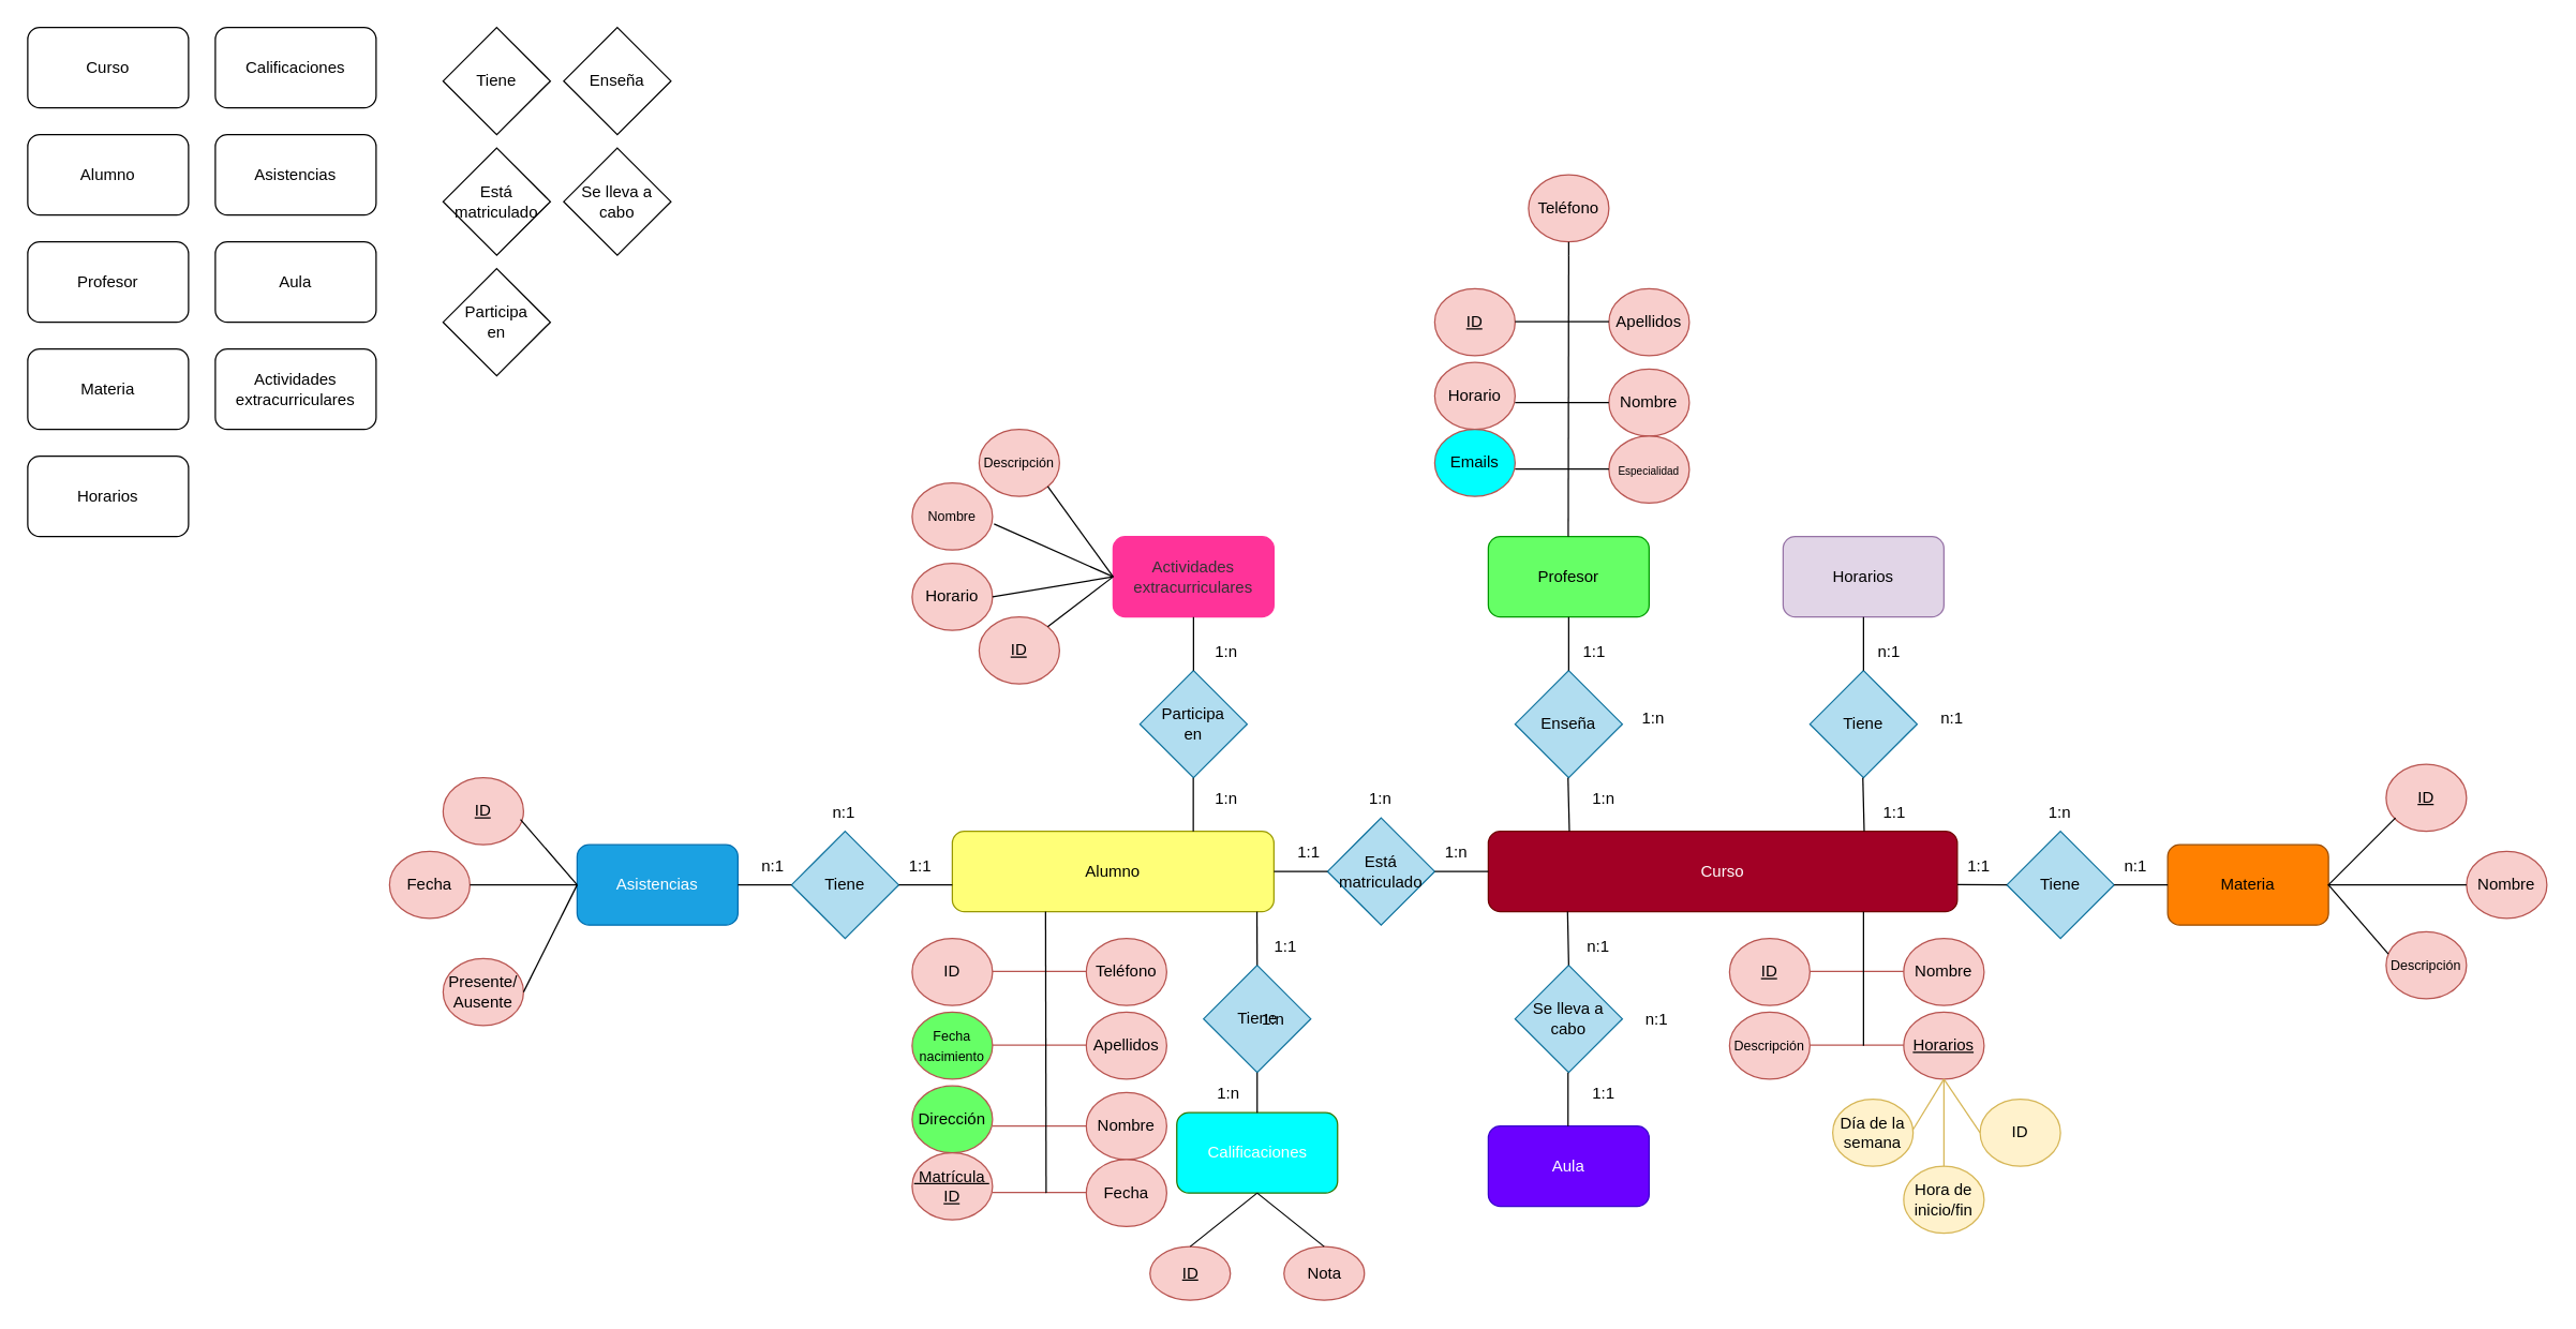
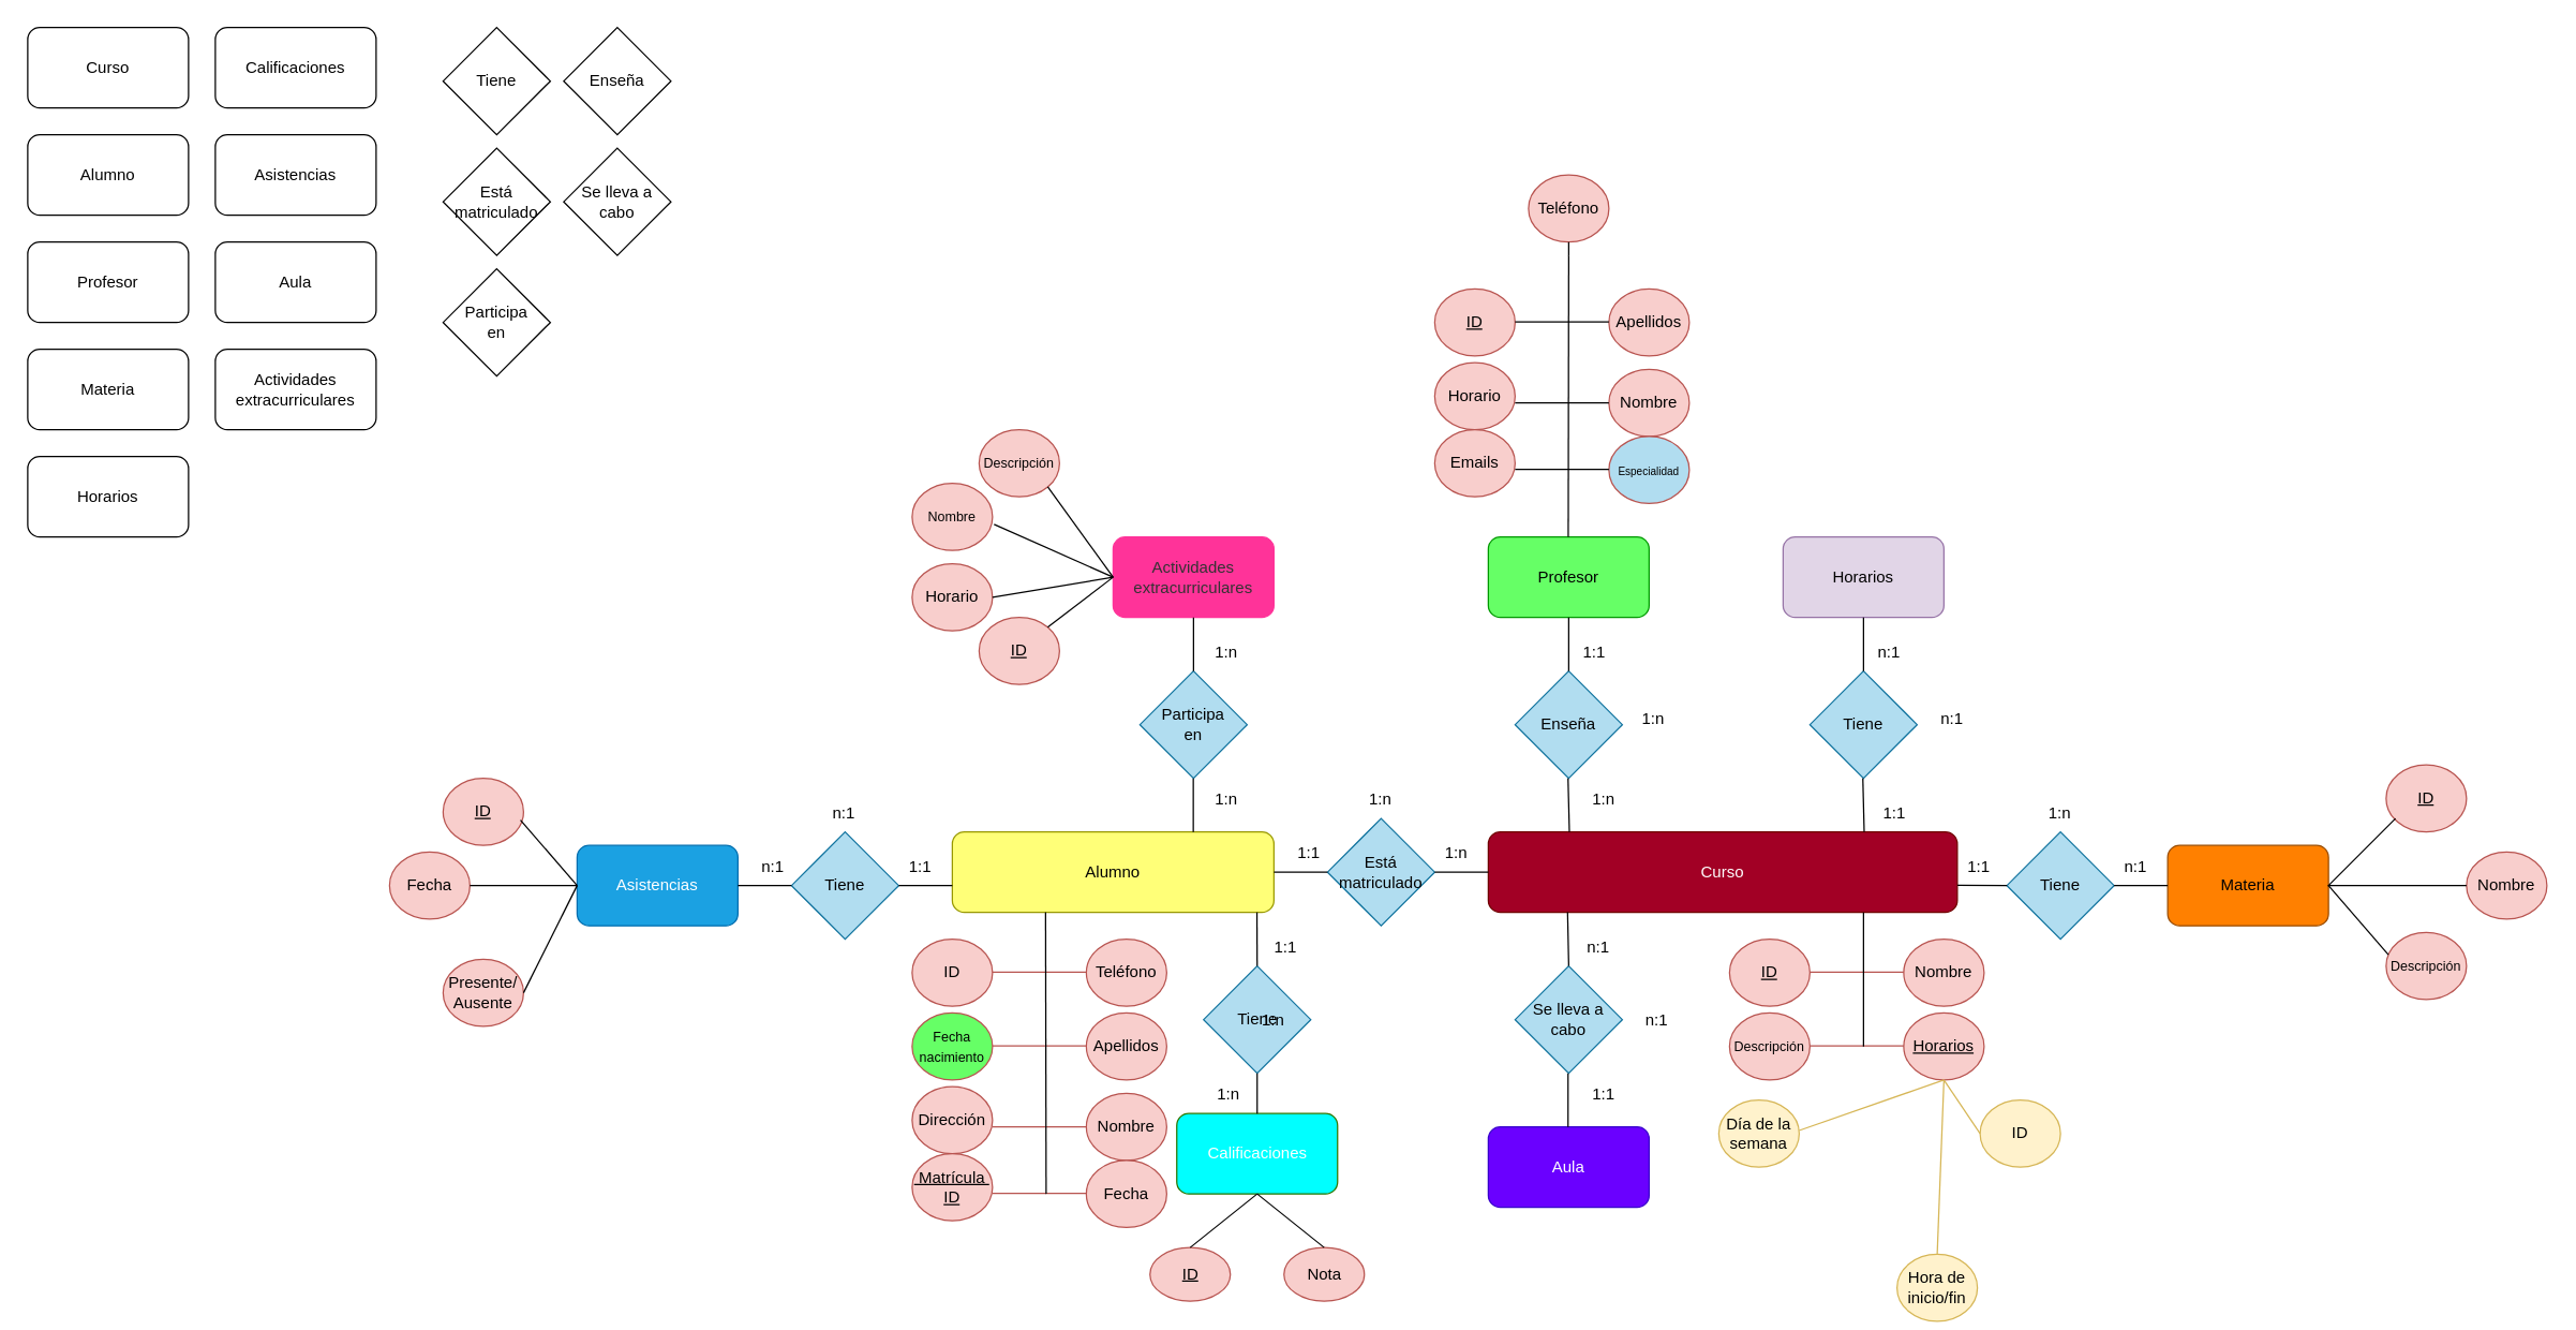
- <mxCell id="148" value="Emails" style="ellipse;whiteSpace=wrap;html=1;fillColor=#00ffff;strokeColor=#b85450;" vertex="1" parent="1"><mxGeometry x="1070" y="320" width="60" height="50" as="geometry" /></mxCell>
+ <mxCell id="148" value="Emails" style="ellipse;whiteSpace=wrap;html=1;fillColor=#f8cecc;strokeColor=#b85450;" vertex="1" parent="1"><mxGeometry x="1070" y="320" width="60" height="50" as="geometry" /></mxCell>
- <mxCell id="149" value="&lt;font style=&quot;font-size: 8px;&quot;&gt;Especialidad&lt;/font&gt;" style="ellipse;whiteSpace=wrap;html=1;fillColor=#f8cecc;strokeColor=#b85450;" vertex="1" parent="1"><mxGeometry x="1200" y="325" width="60" height="50" as="geometry" /></mxCell>
+ <mxCell id="149" value="&lt;font style=&quot;font-size: 8px;&quot;&gt;Especialidad&lt;/font&gt;" style="ellipse;whiteSpace=wrap;html=1;fillColor=#b1ddf0;strokeColor=#b85450;" vertex="1" parent="1"><mxGeometry x="1200" y="325" width="60" height="50" as="geometry" /></mxCell>
- <mxCell id="120" value="Dirección" style="ellipse;whiteSpace=wrap;html=1;fillColor=#66ff66;strokeColor=#b85450;" vertex="1" parent="1"><mxGeometry x="680" y="810" width="60" height="50" as="geometry" /></mxCell>
+ <mxCell id="120" value="Dirección" style="ellipse;whiteSpace=wrap;html=1;fillColor=#f8cecc;strokeColor=#b85450;" vertex="1" parent="1"><mxGeometry x="680" y="810" width="60" height="50" as="geometry" /></mxCell>
- <mxCell id="134" value="Día de la&lt;br&gt;semana" style="ellipse;whiteSpace=wrap;html=1;fillColor=#fff2cc;strokeColor=#d6b656;" vertex="1" parent="1"><mxGeometry x="1367" y="820" width="60" height="50" as="geometry" /></mxCell>
+ <mxCell id="134" value="Día de la&lt;br&gt;semana" style="ellipse;whiteSpace=wrap;html=1;fillColor=#fff2cc;strokeColor=#d6b656;" vertex="1" parent="1"><mxGeometry x="1282" y="820" width="60" height="50" as="geometry" /></mxCell>
- <mxCell id="136" value="Hora de inicio/fin" style="ellipse;whiteSpace=wrap;html=1;fillColor=#fff2cc;strokeColor=#d6b656;" vertex="1" parent="1"><mxGeometry x="1420" y="870" width="60" height="50" as="geometry" /></mxCell>
+ <mxCell id="136" value="Hora de inicio/fin" style="ellipse;whiteSpace=wrap;html=1;fillColor=#fff2cc;strokeColor=#d6b656;" vertex="1" parent="1"><mxGeometry x="1415" y="935" width="60" height="50" as="geometry" /></mxCell>
